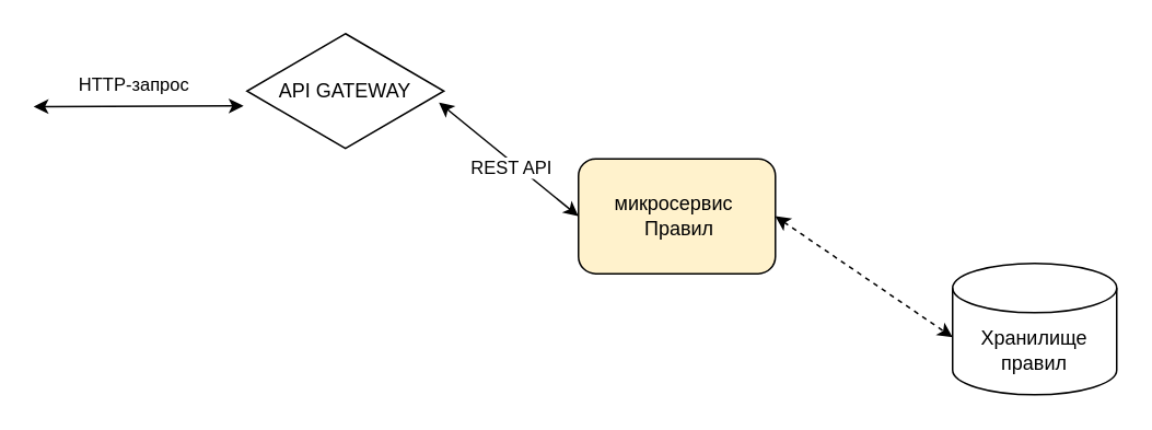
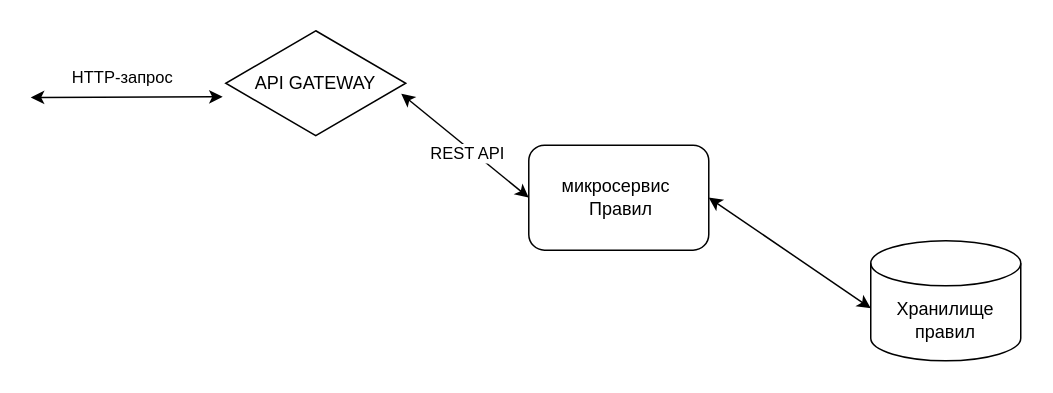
- <mxCell id="2" value="микросервис&amp;nbsp; &amp;nbsp;Правил" style="rounded=1;whiteSpace=wrap;html=1;fillColor=#fff2cc;" vertex="1" parent="1"><mxGeometry x="352.02" y="96.27" width="120" height="70" as="geometry" /></mxCell>
+ <mxCell id="2" value="микросервис&amp;nbsp; &amp;nbsp;Правил" style="rounded=1;whiteSpace=wrap;html=1;" vertex="1" parent="1"><mxGeometry x="352.02" y="96.27" width="120" height="70" as="geometry" /></mxCell>
- <mxCell id="9" value="" style="endArrow=classic;html=1;rounded=0;entryX=0;entryY=0;entryDx=0;entryDy=45;exitX=1;exitY=0.5;exitDx=0;exitDy=0;startArrow=classic;startFill=1;entryPerimeter=0;dashed=1;" edge="1" parent="1" source="2" target="8"><mxGeometry width="50" height="50" relative="1" as="geometry"><mxPoint x="472.02" y="200" as="sourcePoint" /><mxPoint x="557.02" y="269" as="targetPoint" /></mxGeometry></mxCell>
+ <mxCell id="9" value="" style="endArrow=classic;html=1;rounded=0;entryX=0;entryY=0;entryDx=0;entryDy=45;exitX=1;exitY=0.5;exitDx=0;exitDy=0;startArrow=classic;startFill=1;entryPerimeter=0;" edge="1" parent="1" source="2" target="8"><mxGeometry width="50" height="50" relative="1" as="geometry"><mxPoint x="472.02" y="200" as="sourcePoint" /><mxPoint x="557.02" y="269" as="targetPoint" /></mxGeometry></mxCell>
